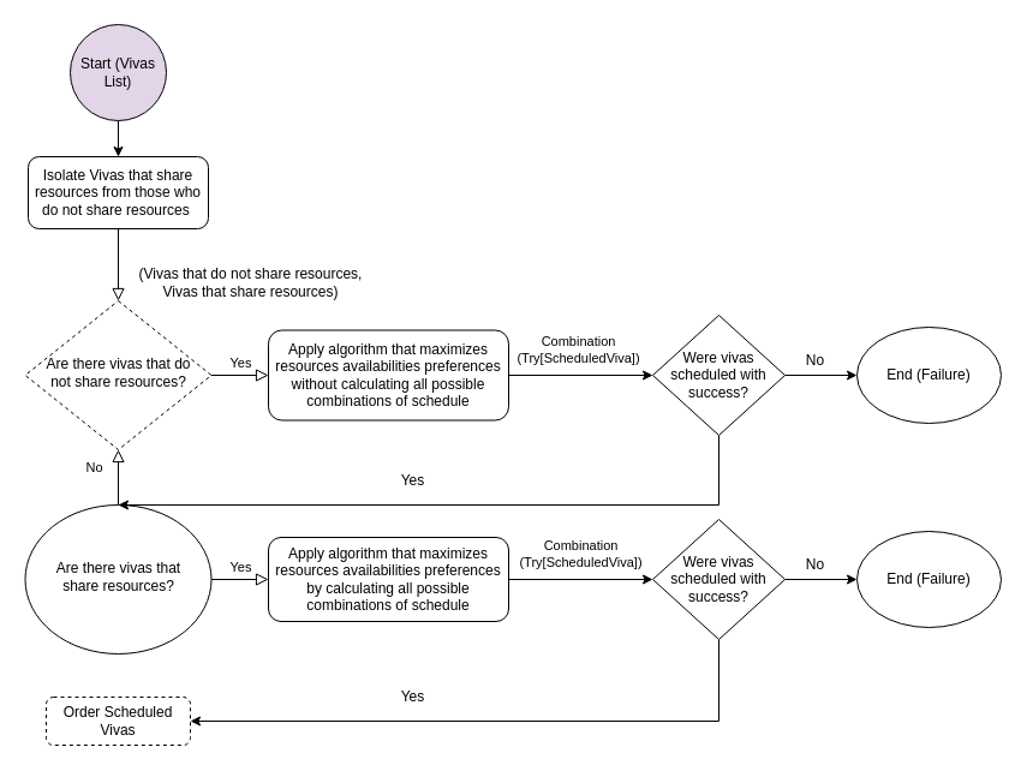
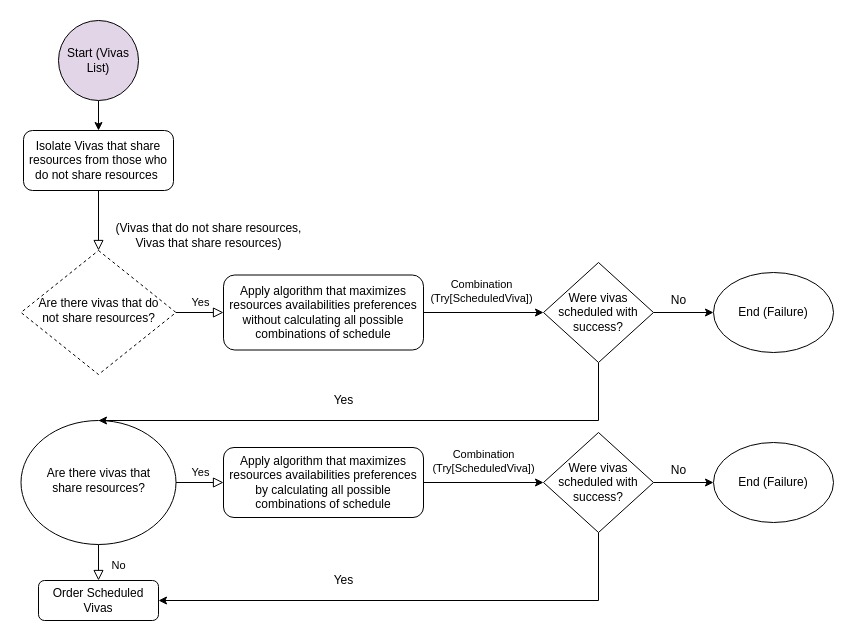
- <mxCell id="10" value="No" style="rounded=0;html=1;jettySize=auto;orthogonalLoop=1;fontSize=11;endArrow=block;endFill=0;endSize=8;strokeWidth=1;shadow=0;labelBackgroundColor=none;edgeStyle=orthogonalEdgeStyle;" parent="1" source="12" target="5" edge="1"><mxGeometry x="0.333" y="20" relative="1" as="geometry"><mxPoint as="offset" /></mxGeometry></mxCell>
+ <mxCell id="10" value="No" style="rounded=0;html=1;jettySize=auto;orthogonalLoop=1;fontSize=11;endArrow=block;endFill=0;endSize=8;strokeWidth=1;shadow=0;labelBackgroundColor=none;edgeStyle=orthogonalEdgeStyle;" parent="1" source="12" target="13" edge="1"><mxGeometry x="0.333" y="20" relative="1" as="geometry"><mxPoint as="offset" /></mxGeometry></mxCell>
- <mxCell id="13" value="Order Scheduled Vivas" style="rounded=1;whiteSpace=wrap;html=1;fontSize=12;glass=0;strokeWidth=1;shadow=0;dashed=1;" parent="1" vertex="1"><mxGeometry x="38" y="580" width="120" height="40" as="geometry" /></mxCell>
+ <mxCell id="13" value="Order Scheduled Vivas" style="rounded=1;whiteSpace=wrap;html=1;fontSize=12;glass=0;strokeWidth=1;shadow=0;" parent="1" vertex="1"><mxGeometry x="38" y="580" width="120" height="40" as="geometry" /></mxCell>
